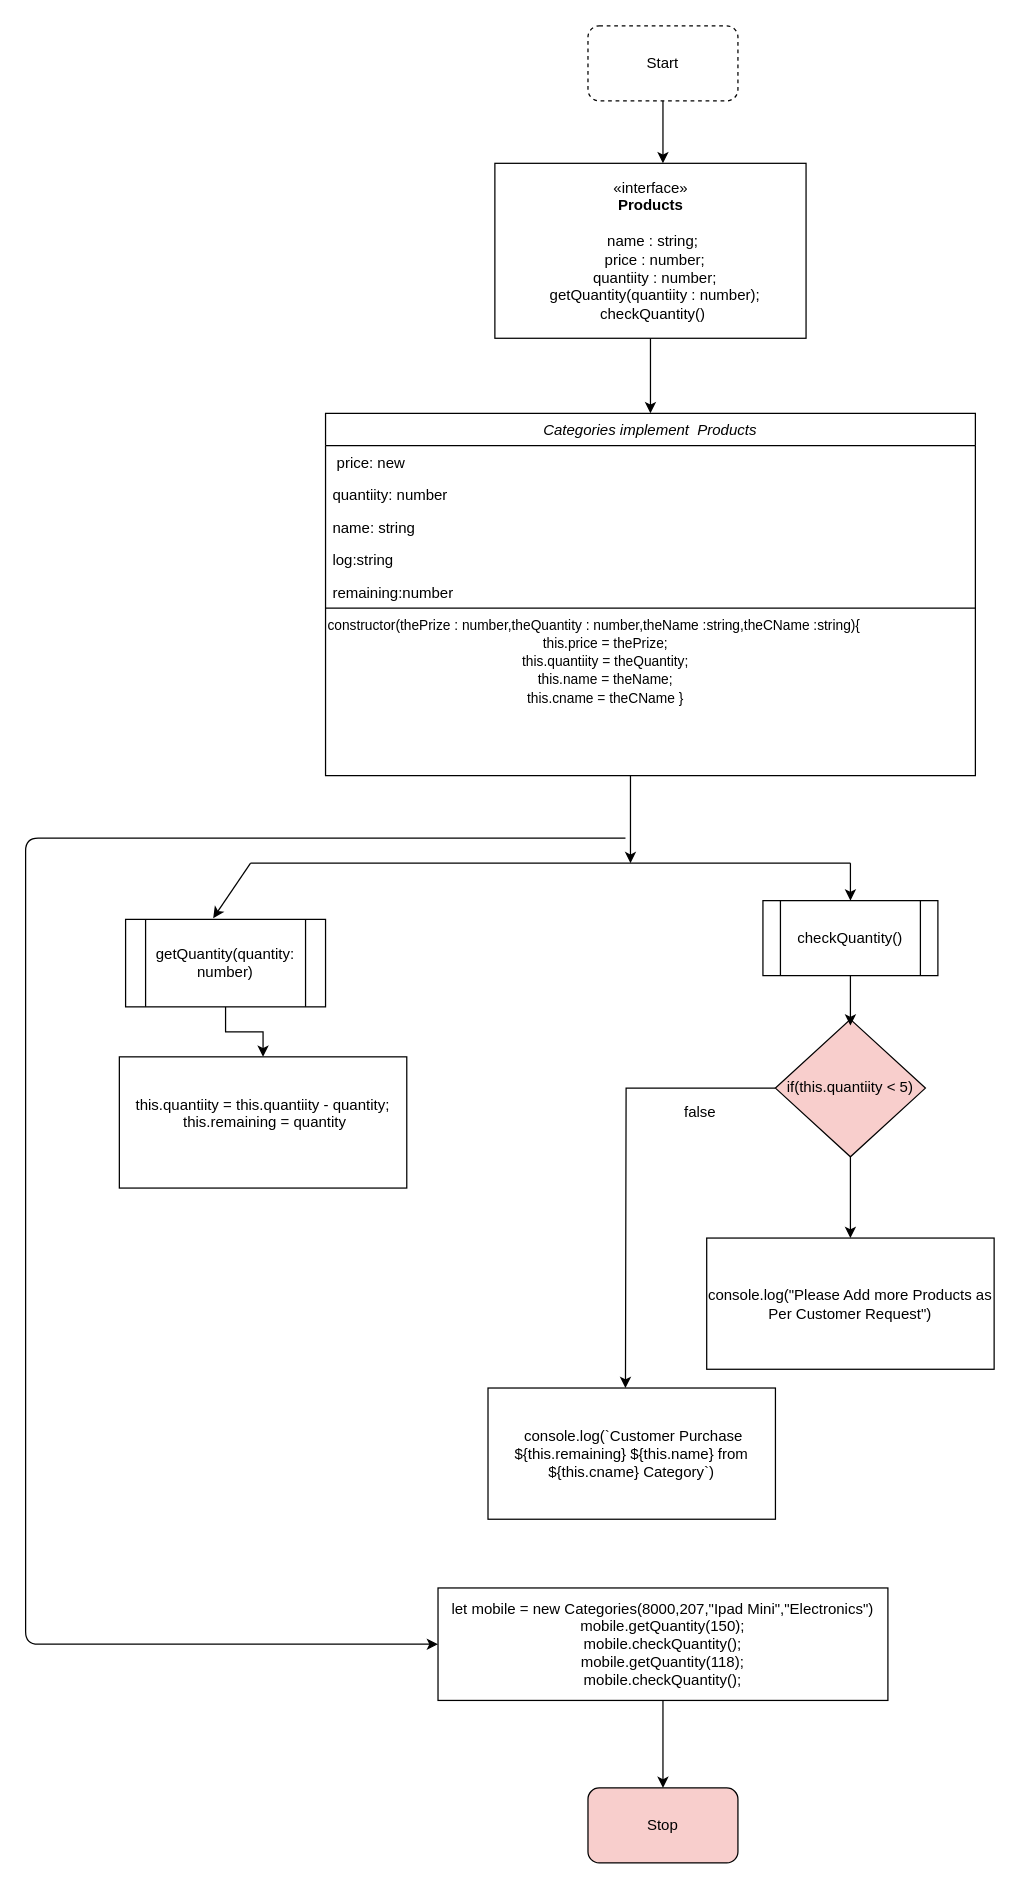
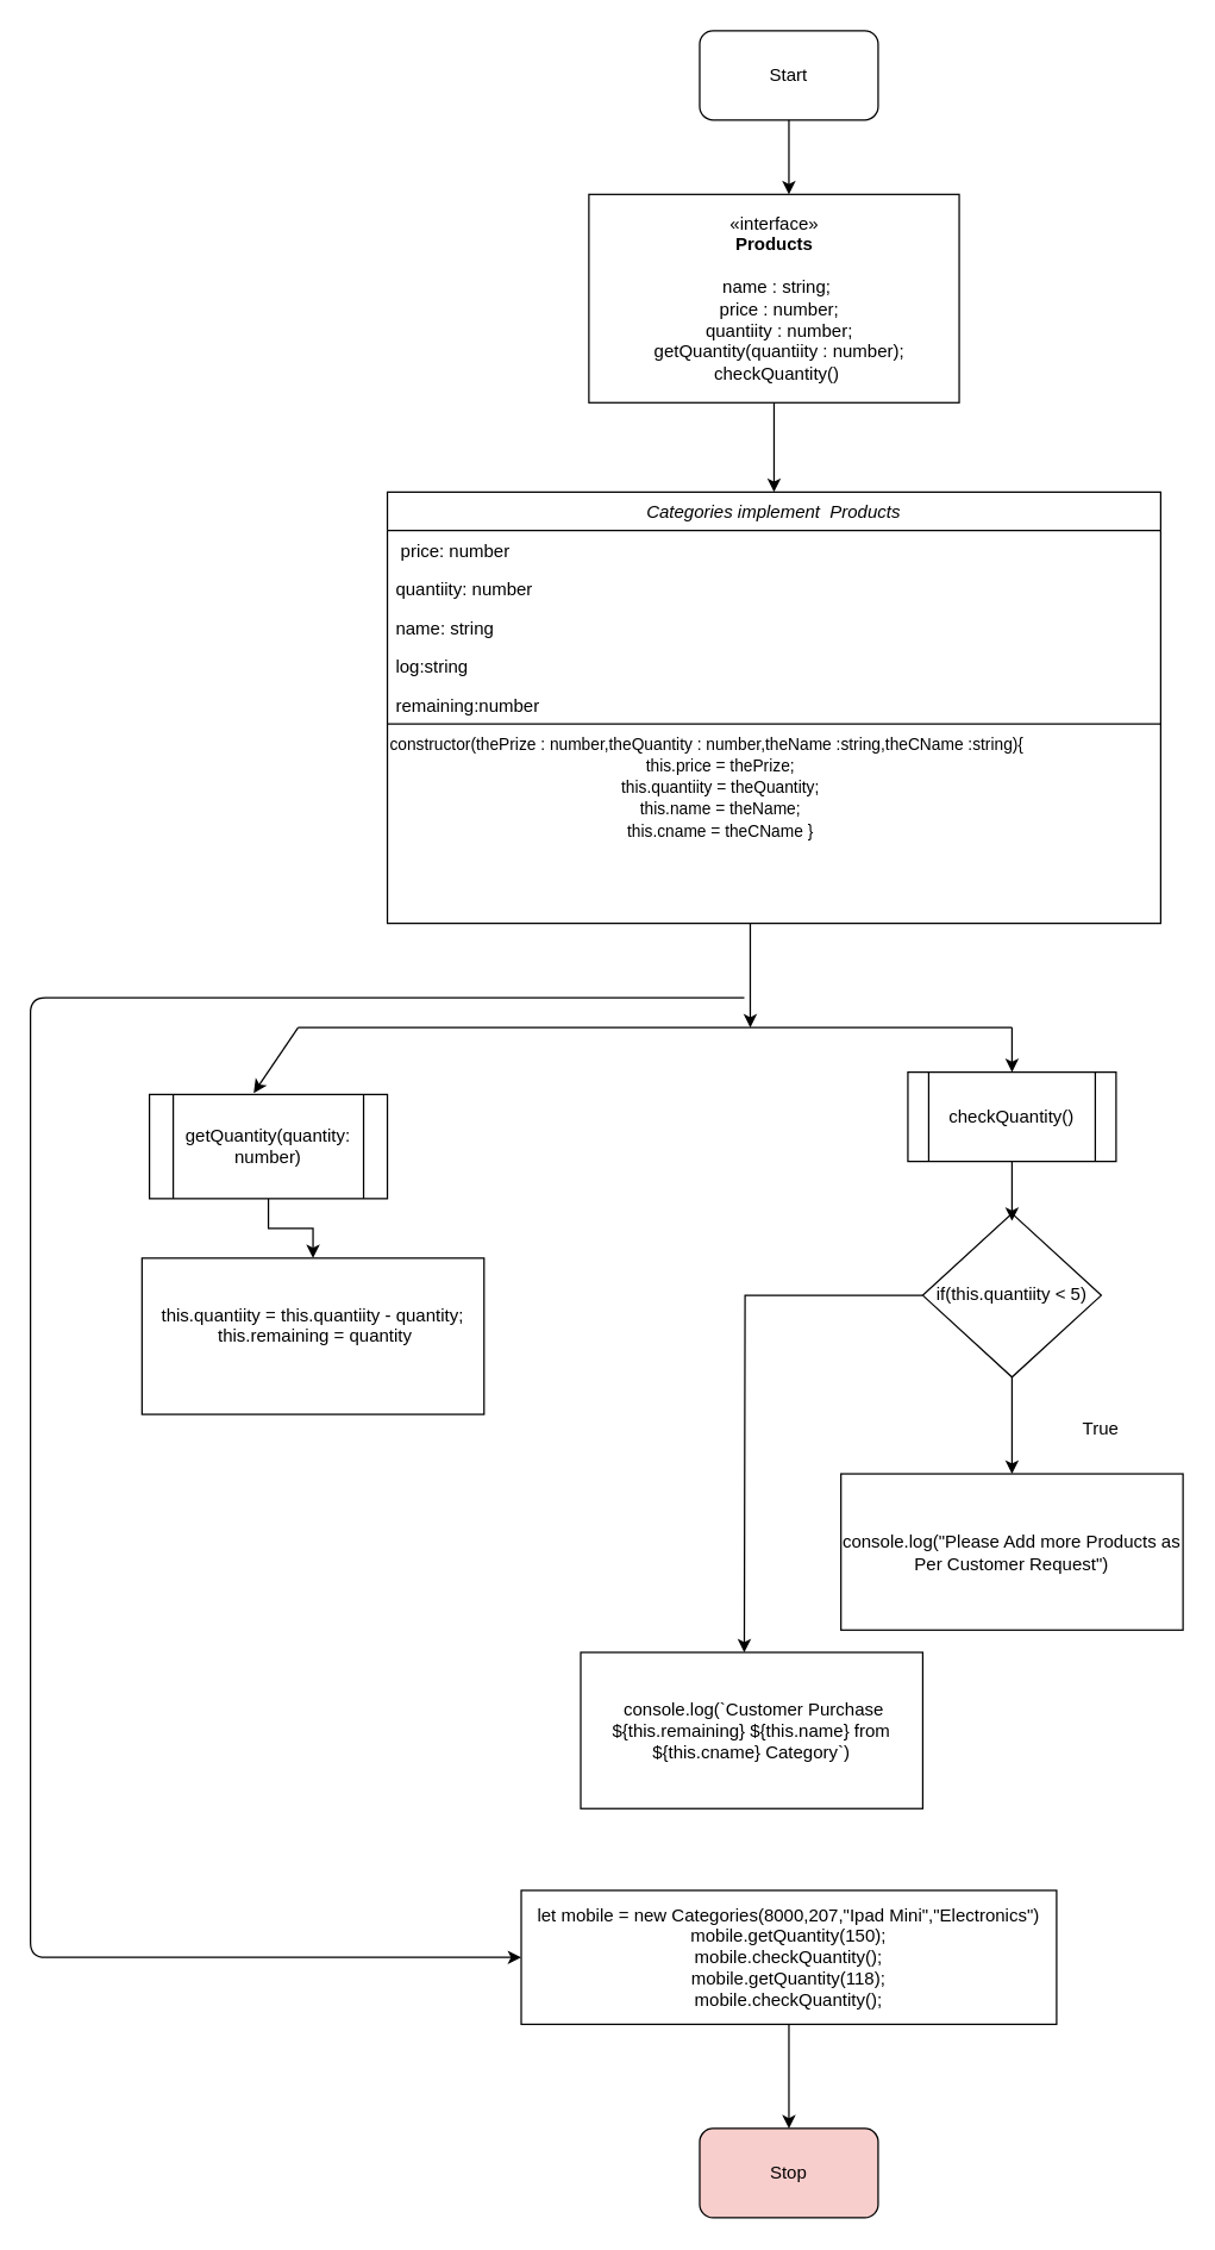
- <mxCell id="31" value="Start" style="rounded=1;whiteSpace=wrap;html=1;dashed=1;" vertex="1" parent="1"><mxGeometry x="470" y="20" width="120" height="60" as="geometry" /></mxCell>
+ <mxCell id="31" value="Start" style="rounded=1;whiteSpace=wrap;html=1;" vertex="1" parent="1"><mxGeometry x="470" y="20" width="120" height="60" as="geometry" /></mxCell>
- <mxCell id="3" value=" price: new" style="text;align=left;verticalAlign=top;spacingLeft=4;spacingRight=4;overflow=hidden;rotatable=0;points=[[0,0.5],[1,0.5]];portConstraint=eastwest;" parent="2" vertex="1"><mxGeometry y="26" width="520" height="26" as="geometry" /></mxCell>
+ <mxCell id="3" value=" price: number" style="text;align=left;verticalAlign=top;spacingLeft=4;spacingRight=4;overflow=hidden;rotatable=0;points=[[0,0.5],[1,0.5]];portConstraint=eastwest;" parent="2" vertex="1"><mxGeometry y="26" width="520" height="26" as="geometry" /></mxCell>
- <mxCell id="16" value="if(this.quantiity &amp;lt; 5)" style="rhombus;whiteSpace=wrap;html=1;fillColor=#f8cecc;" vertex="1" parent="1"><mxGeometry x="620" y="815" width="120" height="110" as="geometry" /></mxCell>
+ <mxCell id="16" value="if(this.quantiity &amp;lt; 5)" style="rhombus;whiteSpace=wrap;html=1;" vertex="1" parent="1"><mxGeometry x="620" y="815" width="120" height="110" as="geometry" /></mxCell>
- <mxCell id="21" value="false" style="text;html=1;strokeColor=none;fillColor=none;align=center;verticalAlign=middle;whiteSpace=wrap;rounded=0;" vertex="1" parent="1"><mxGeometry x="540" y="880" width="40" height="20" as="geometry" /></mxCell>
+ <mxCell id="19" value="True" style="text;html=1;strokeColor=none;fillColor=none;align=center;verticalAlign=middle;whiteSpace=wrap;rounded=0;" vertex="1" parent="1"><mxGeometry x="720" y="950" width="40" height="20" as="geometry" /></mxCell>
